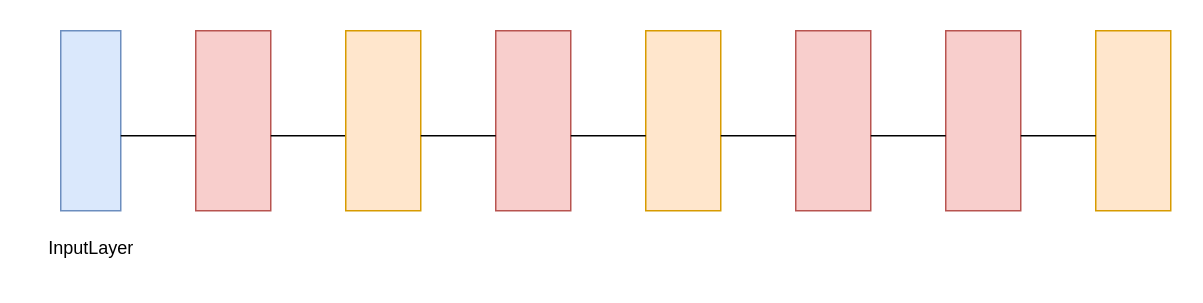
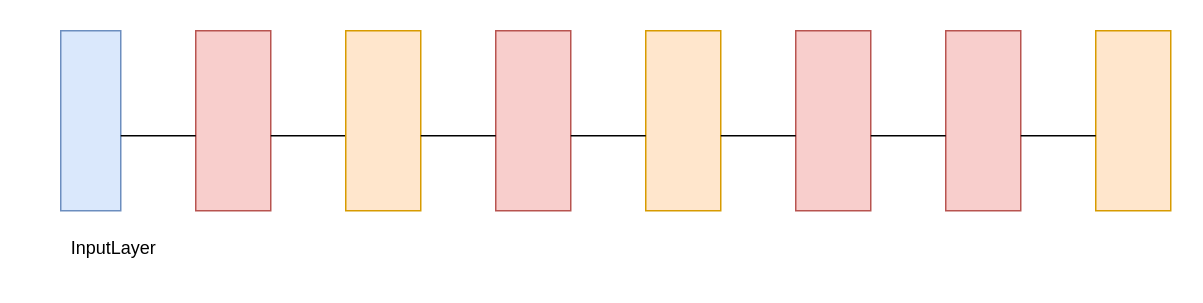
- <mxCell id="3" value="InputLayer" style="text;html=1;align=center;verticalAlign=middle;resizable=0;points=[];autosize=1;strokeColor=none;fillColor=none;" vertex="1" parent="1"><mxGeometry y="150" width="80" height="30" as="geometry" x="20" /></mxCell>
+ <mxCell id="3" value="InputLayer" style="text;html=1;align=center;verticalAlign=middle;resizable=0;points=[];autosize=1;strokeColor=none;fillColor=none;" vertex="1" parent="1"><mxGeometry x="35" y="150" width="80" height="30" as="geometry" /></mxCell>
